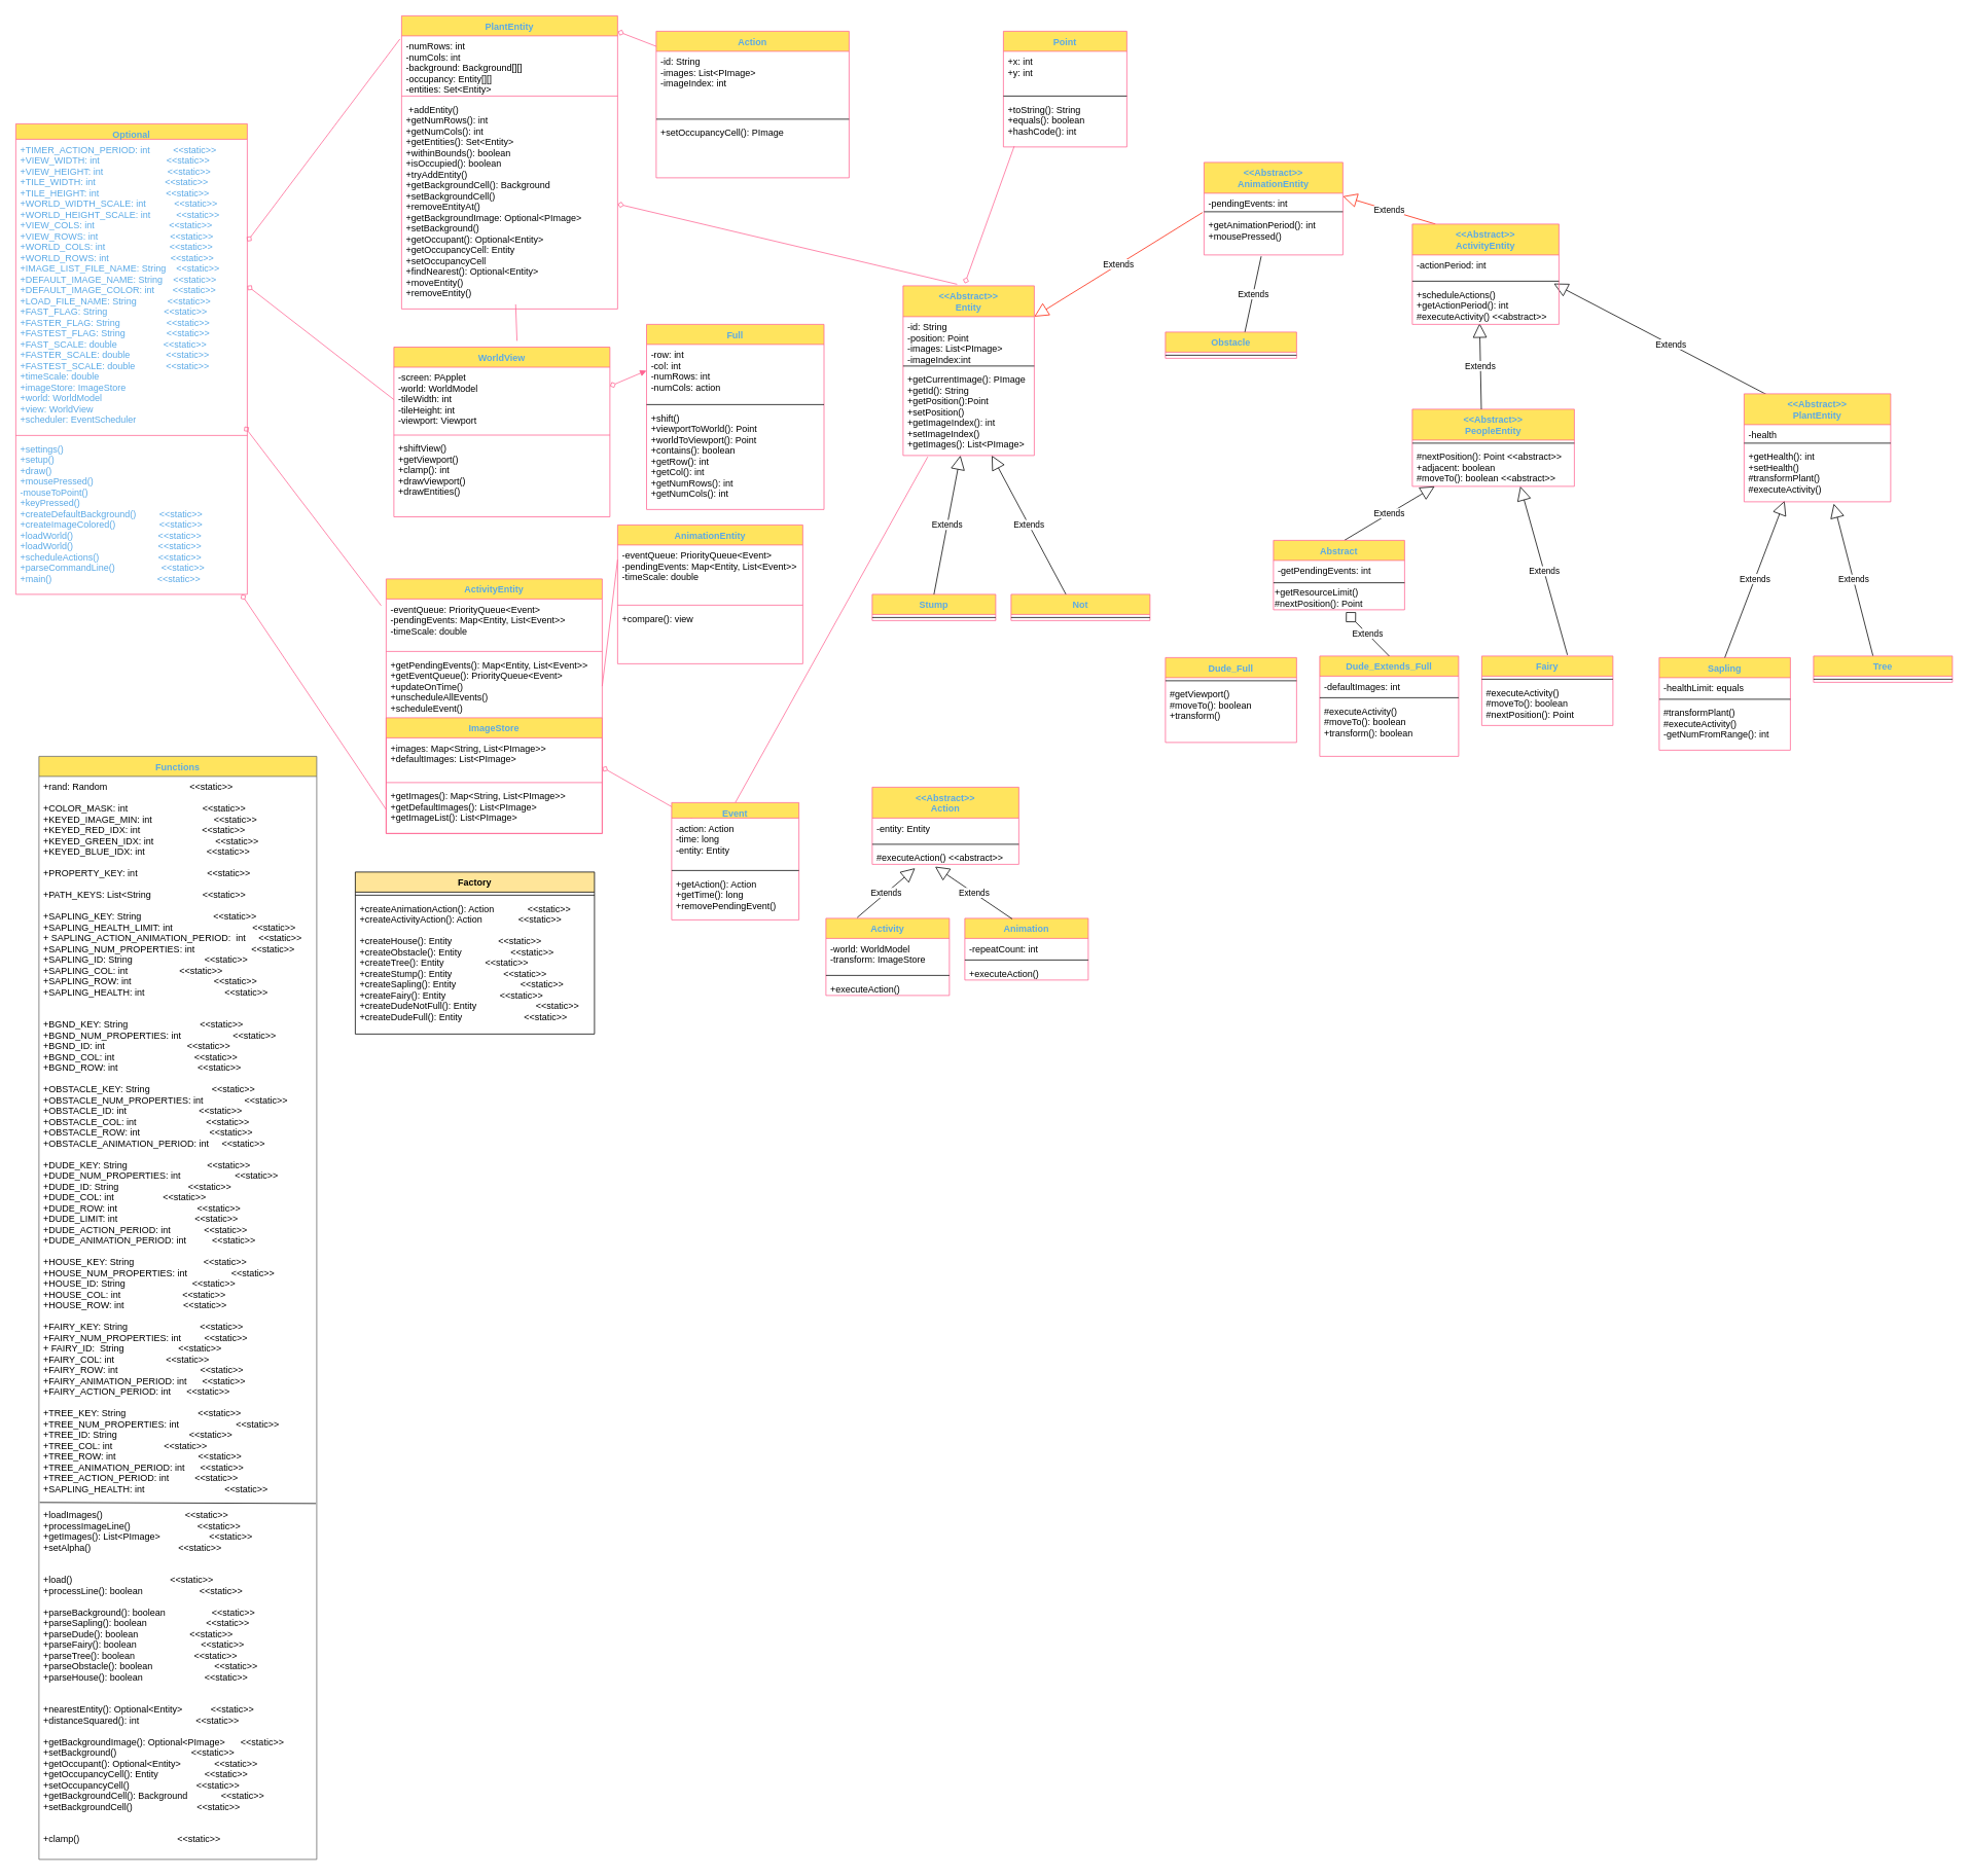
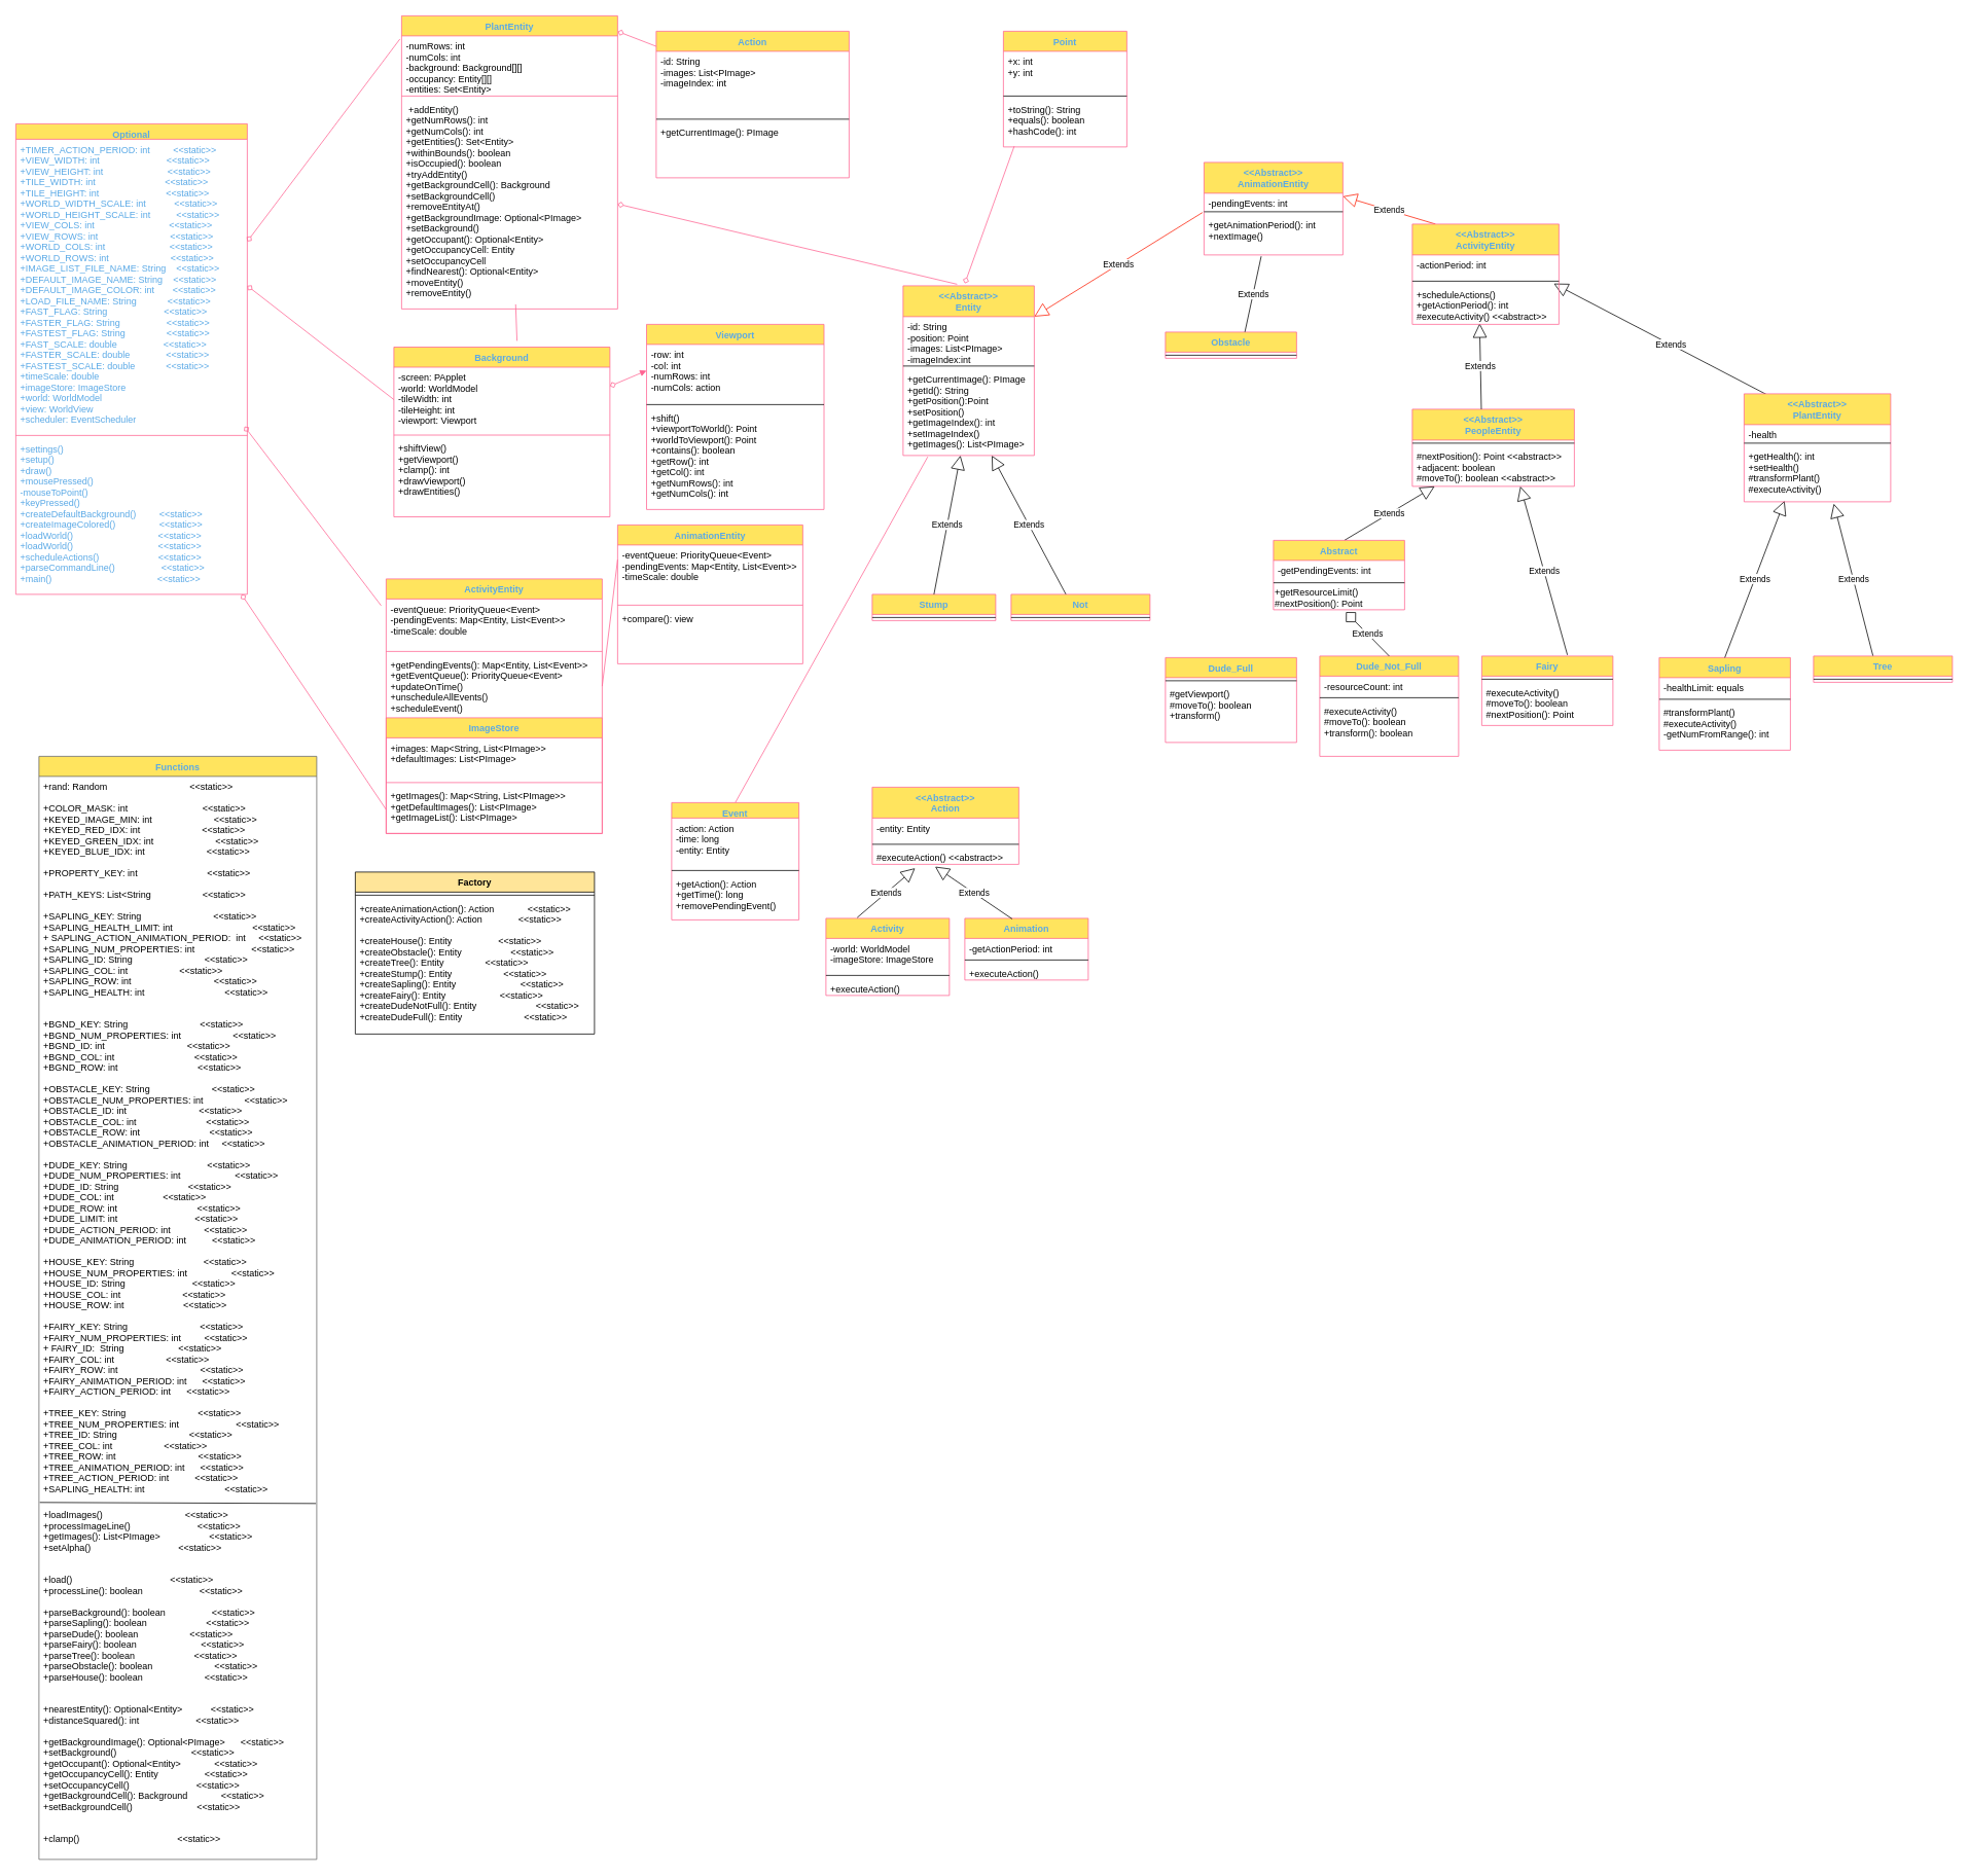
- <mxCell id="45" value="+setOccupancyCell(): PImage &#10;" style="text;strokeColor=none;fillColor=none;align=left;verticalAlign=top;spacingLeft=4;spacingRight=4;overflow=hidden;rotatable=0;points=[[0,0.5],[1,0.5]];portConstraint=eastwest;" parent="42" vertex="1"><mxGeometry y="118" width="250" height="72" as="geometry" /></mxCell>
+ <mxCell id="45" value="+getCurrentImage(): PImage &#10;" style="text;strokeColor=none;fillColor=none;align=left;verticalAlign=top;spacingLeft=4;spacingRight=4;overflow=hidden;rotatable=0;points=[[0,0.5],[1,0.5]];portConstraint=eastwest;" parent="42" vertex="1"><mxGeometry y="118" width="250" height="72" as="geometry" /></mxCell>
- <mxCell id="112" value="+getAnimationPeriod(): int&#10;+mousePressed() &#10;     &#10;&#10;&#10;" style="text;strokeColor=none;fillColor=none;align=left;verticalAlign=top;spacingLeft=4;spacingRight=4;overflow=hidden;rotatable=0;points=[[0,0.5],[1,0.5]];portConstraint=eastwest;" parent="109" vertex="1"><mxGeometry y="68" width="180" height="52" as="geometry" /></mxCell>
+ <mxCell id="112" value="+getAnimationPeriod(): int&#10;+nextImage() &#10;     &#10;&#10;&#10;" style="text;strokeColor=none;fillColor=none;align=left;verticalAlign=top;spacingLeft=4;spacingRight=4;overflow=hidden;rotatable=0;points=[[0,0.5],[1,0.5]];portConstraint=eastwest;" parent="109" vertex="1"><mxGeometry y="68" width="180" height="52" as="geometry" /></mxCell>
- <mxCell id="46" value="Full" style="swimlane;fontStyle=1;align=center;verticalAlign=top;childLayout=stackLayout;horizontal=1;startSize=26;horizontalStack=0;resizeParent=1;resizeParentMax=0;resizeLast=0;collapsible=1;marginBottom=0;hachureGap=4;pointerEvents=0;sketch=0;fontColor=#5AA9E6;strokeColor=#FF6392;fillColor=#FFE45E;" parent="1" vertex="1"><mxGeometry x="837.5" y="420" width="230" height="240" as="geometry" /></mxCell>
+ <mxCell id="46" value="Viewport" style="swimlane;fontStyle=1;align=center;verticalAlign=top;childLayout=stackLayout;horizontal=1;startSize=26;horizontalStack=0;resizeParent=1;resizeParentMax=0;resizeLast=0;collapsible=1;marginBottom=0;hachureGap=4;pointerEvents=0;sketch=0;fontColor=#5AA9E6;strokeColor=#FF6392;fillColor=#FFE45E;" parent="1" vertex="1"><mxGeometry x="837.5" y="420" width="230" height="240" as="geometry" /></mxCell>
- <mxCell id="22" value="WorldView" style="swimlane;fontStyle=1;align=center;verticalAlign=top;childLayout=stackLayout;horizontal=1;startSize=26;horizontalStack=0;resizeParent=1;resizeParentMax=0;resizeLast=0;collapsible=1;marginBottom=0;hachureGap=4;pointerEvents=0;sketch=0;fontColor=#5AA9E6;strokeColor=#FF6392;fillColor=#FFE45E;" parent="1" vertex="1"><mxGeometry x="510" y="449.54" width="280" height="220" as="geometry" /></mxCell>
+ <mxCell id="22" value="Background" style="swimlane;fontStyle=1;align=center;verticalAlign=top;childLayout=stackLayout;horizontal=1;startSize=26;horizontalStack=0;resizeParent=1;resizeParentMax=0;resizeLast=0;collapsible=1;marginBottom=0;hachureGap=4;pointerEvents=0;sketch=0;fontColor=#5AA9E6;strokeColor=#FF6392;fillColor=#FFE45E;" parent="1" vertex="1"><mxGeometry x="510" y="449.54" width="280" height="220" as="geometry" /></mxCell>
- <mxCell id="90" value="Dude_Extends_Full" style="swimlane;fontStyle=1;align=center;verticalAlign=top;childLayout=stackLayout;horizontal=1;startSize=26;horizontalStack=0;resizeParent=1;resizeParentMax=0;resizeLast=0;collapsible=1;marginBottom=0;hachureGap=4;pointerEvents=0;sketch=0;fontColor=#5AA9E6;strokeColor=#FF6392;fillColor=#FFE45E;" parent="1" vertex="1"><mxGeometry x="1710" y="850" width="180" height="130" as="geometry" /></mxCell>
+ <mxCell id="90" value="Dude_Not_Full" style="swimlane;fontStyle=1;align=center;verticalAlign=top;childLayout=stackLayout;horizontal=1;startSize=26;horizontalStack=0;resizeParent=1;resizeParentMax=0;resizeLast=0;collapsible=1;marginBottom=0;hachureGap=4;pointerEvents=0;sketch=0;fontColor=#5AA9E6;strokeColor=#FF6392;fillColor=#FFE45E;" parent="1" vertex="1"><mxGeometry x="1710" y="850" width="180" height="130" as="geometry" /></mxCell>
- <mxCell id="91" value="-defaultImages: int" style="text;strokeColor=none;fillColor=none;align=left;verticalAlign=top;spacingLeft=4;spacingRight=4;overflow=hidden;rotatable=0;points=[[0,0.5],[1,0.5]];portConstraint=eastwest;" parent="90" vertex="1"><mxGeometry y="26" width="180" height="24" as="geometry" /></mxCell>
+ <mxCell id="91" value="-resourceCount: int" style="text;strokeColor=none;fillColor=none;align=left;verticalAlign=top;spacingLeft=4;spacingRight=4;overflow=hidden;rotatable=0;points=[[0,0.5],[1,0.5]];portConstraint=eastwest;" parent="90" vertex="1"><mxGeometry y="26" width="180" height="24" as="geometry" /></mxCell>
- <mxCell id="8" value="" style="graphMlID=e6;endArrow=none;strokeColor=#FF6392;strokeWidth=1.0;startArrow=diamond;startFill=0;endFill=1;fontColor=#5AA9E6;" parent="1" source="26" target="51" edge="1"><mxGeometry relative="1" as="geometry" /></mxCell>
- <mxCell id="63" value="-world: WorldModel&#10;-transform: ImageStore" style="text;strokeColor=none;fillColor=none;align=left;verticalAlign=top;spacingLeft=4;spacingRight=4;overflow=hidden;rotatable=0;points=[[0,0.5],[1,0.5]];portConstraint=eastwest;" parent="62" vertex="1"><mxGeometry y="26" width="160" height="44" as="geometry" /></mxCell>
+ <mxCell id="63" value="-world: WorldModel&#10;-imageStore: ImageStore" style="text;strokeColor=none;fillColor=none;align=left;verticalAlign=top;spacingLeft=4;spacingRight=4;overflow=hidden;rotatable=0;points=[[0,0.5],[1,0.5]];portConstraint=eastwest;" parent="62" vertex="1"><mxGeometry y="26" width="160" height="44" as="geometry" /></mxCell>
- <mxCell id="59" value="-repeatCount: int" style="text;strokeColor=none;fillColor=none;align=left;verticalAlign=top;spacingLeft=4;spacingRight=4;overflow=hidden;rotatable=0;points=[[0,0.5],[1,0.5]];portConstraint=eastwest;" parent="58" vertex="1"><mxGeometry y="26" width="160" height="24" as="geometry" /></mxCell>
+ <mxCell id="59" value="-getActionPeriod: int" style="text;strokeColor=none;fillColor=none;align=left;verticalAlign=top;spacingLeft=4;spacingRight=4;overflow=hidden;rotatable=0;points=[[0,0.5],[1,0.5]];portConstraint=eastwest;" parent="58" vertex="1"><mxGeometry y="26" width="160" height="24" as="geometry" /></mxCell>
